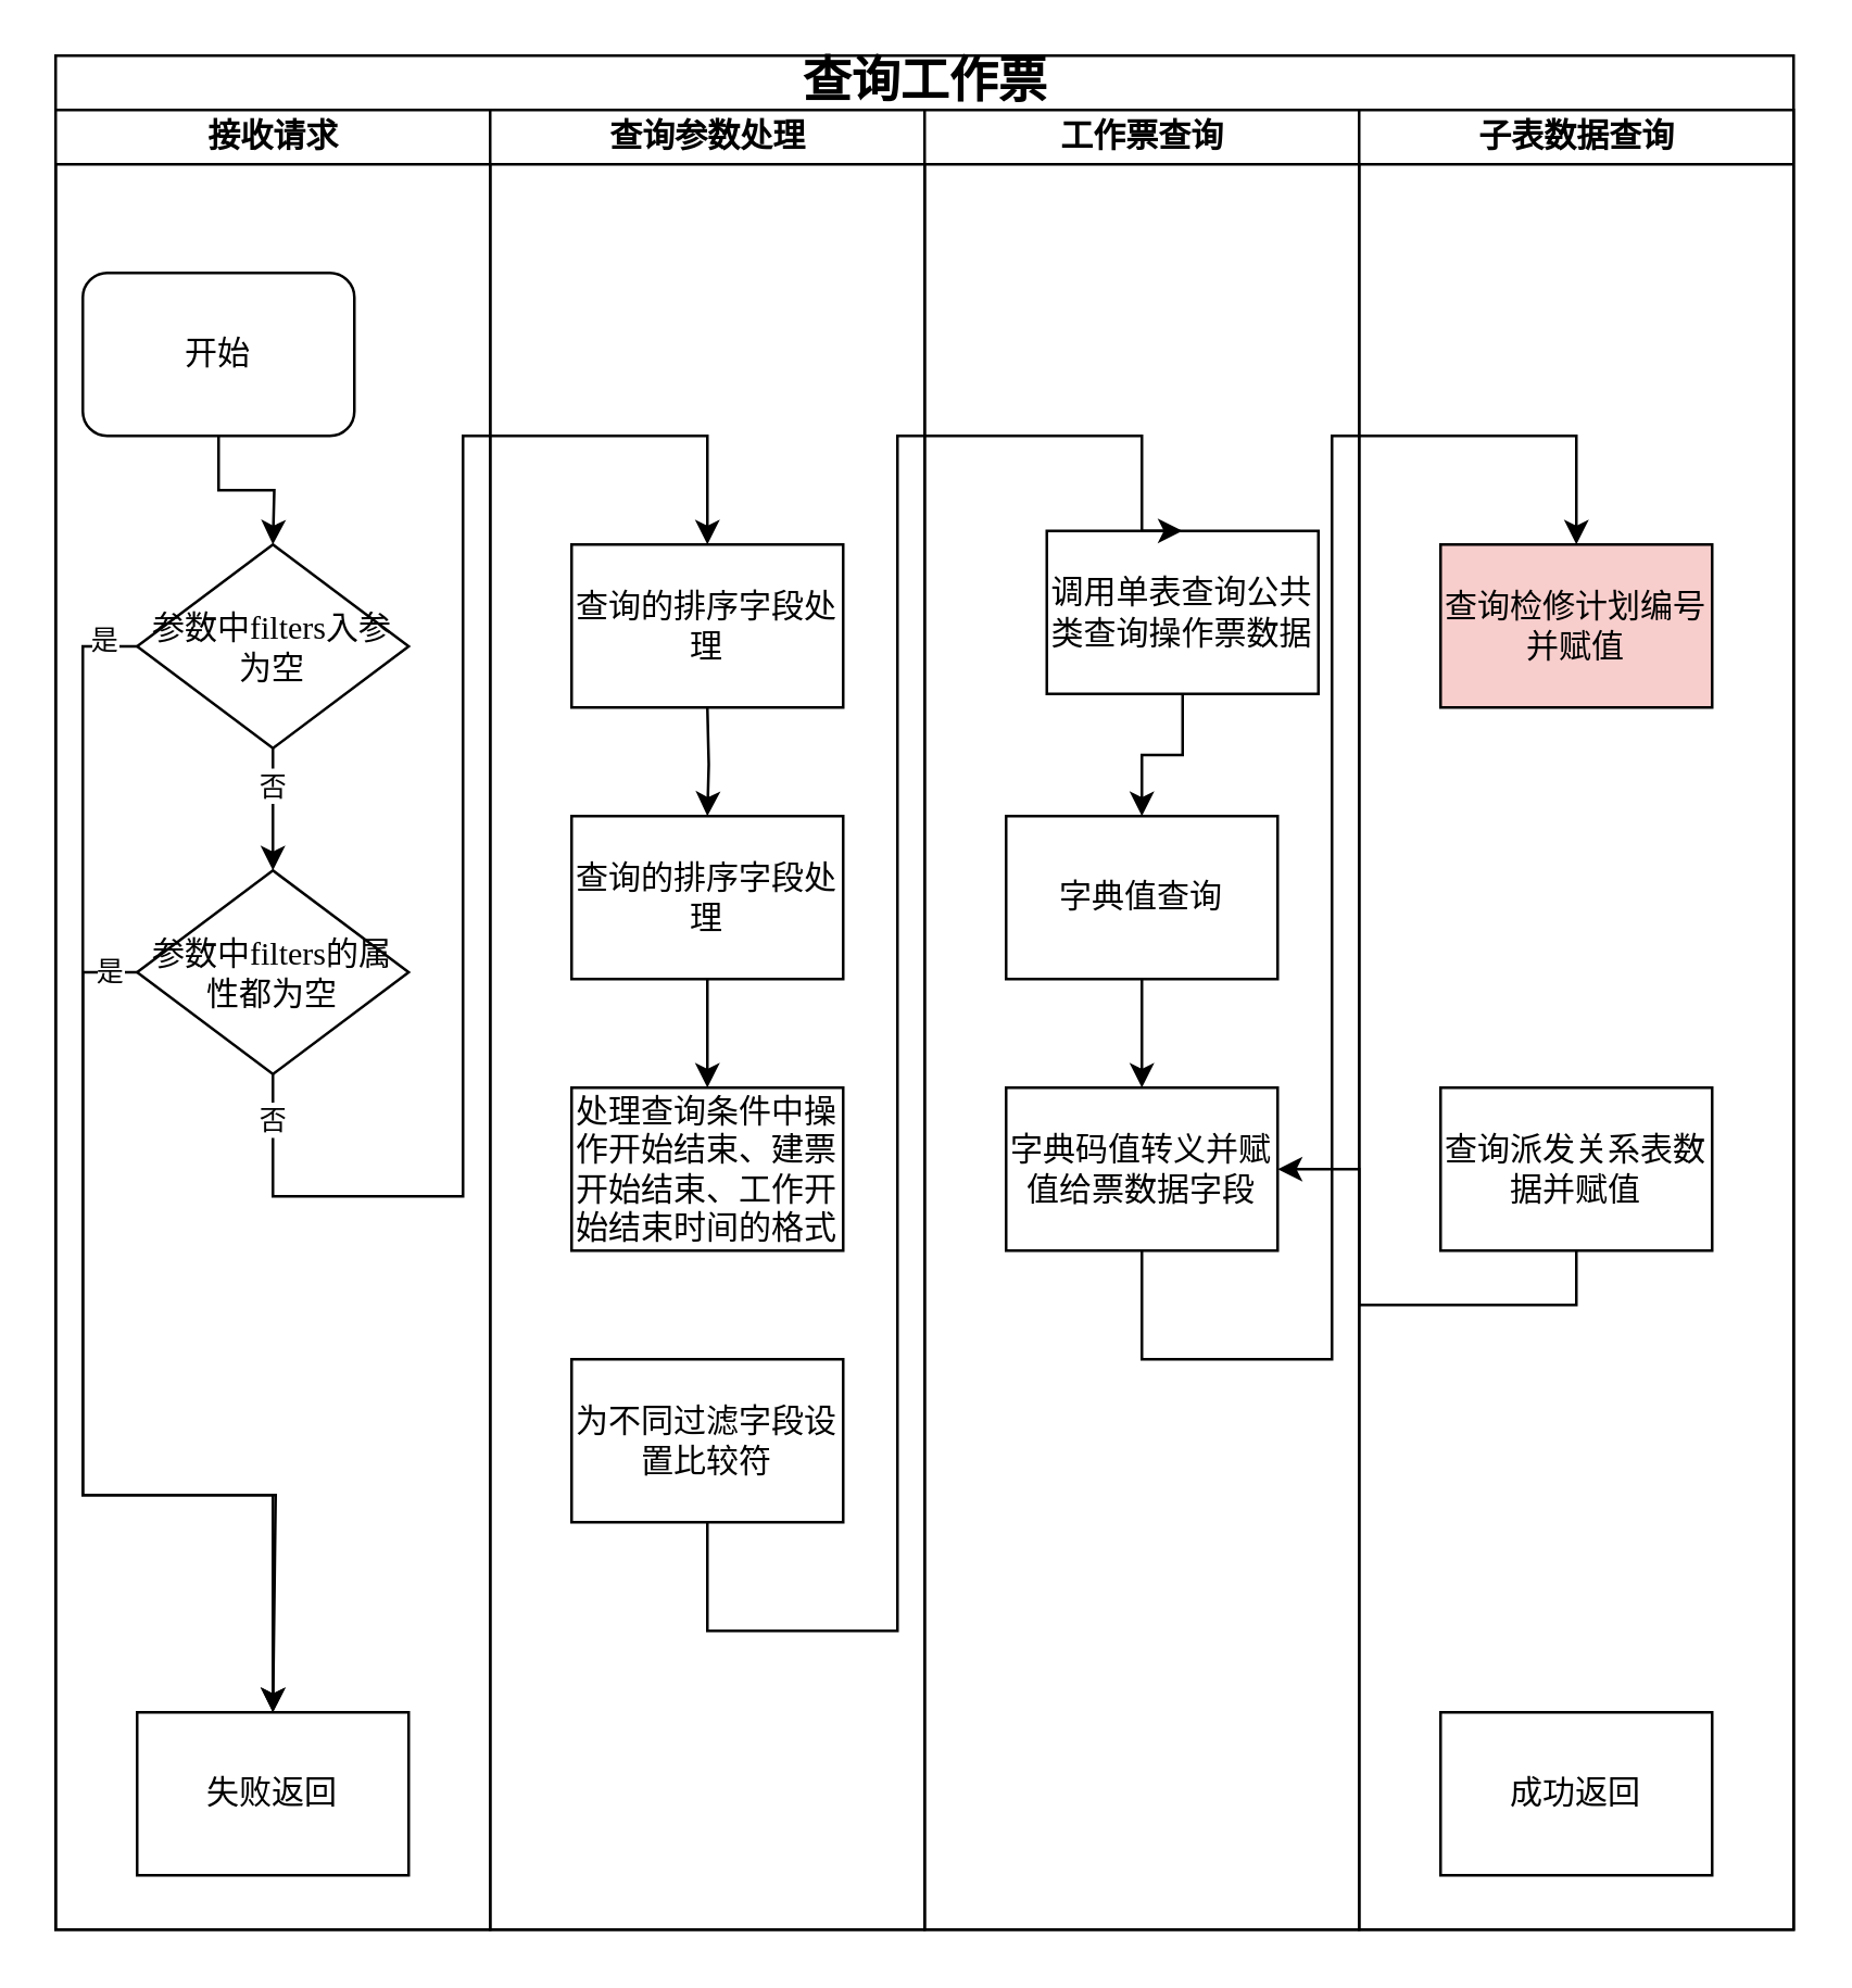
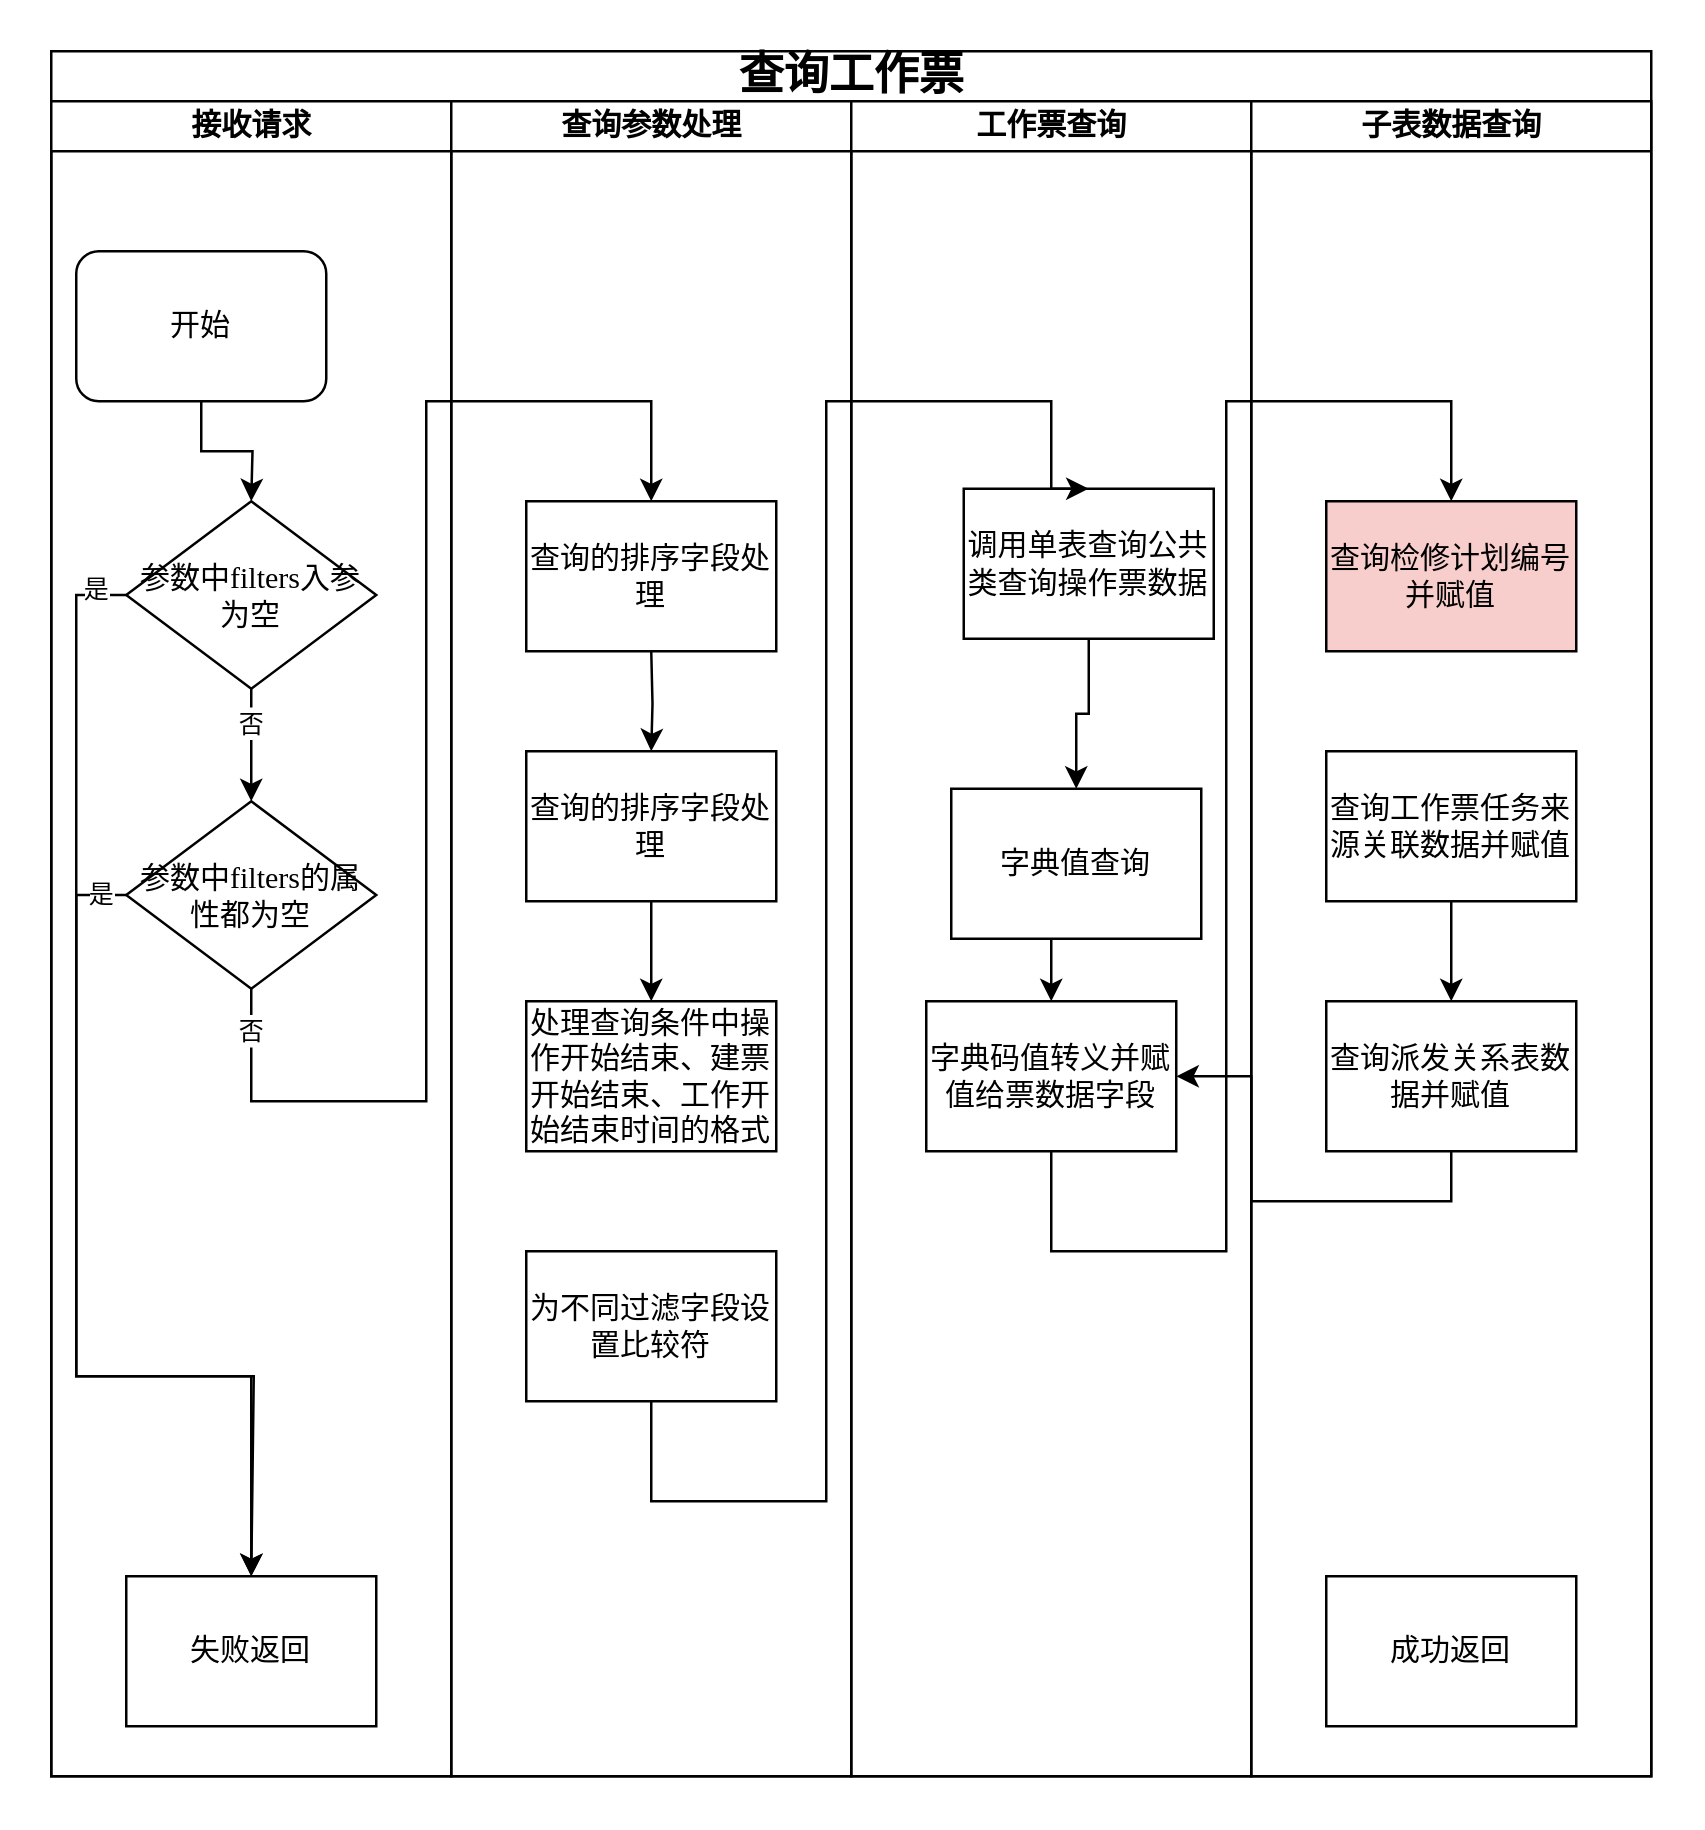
- <mxCell id="29" value="&lt;span style=&quot;font-size: 12px;&quot;&gt;字典值查询&lt;/span&gt;" style="whiteSpace=wrap;html=1;fontSize=8;fontFamily=Verdana;rounded=0;shadow=0;labelBackgroundColor=none;strokeWidth=1;" parent="25" vertex="1"><mxGeometry x="30" y="260" width="100" height="60" as="geometry" /></mxCell>
+ <mxCell id="29" value="&lt;span style=&quot;font-size: 12px;&quot;&gt;字典值查询&lt;/span&gt;" style="whiteSpace=wrap;html=1;fontSize=8;fontFamily=Verdana;rounded=0;shadow=0;labelBackgroundColor=none;strokeWidth=1;" parent="25" vertex="1"><mxGeometry x="40" y="275" width="100" height="60" as="geometry" /></mxCell>
+ <mxCell id="34" value="&lt;span style=&quot;font-size: 12px;&quot;&gt;查询工作票任务来源关联数据并赋值&lt;/span&gt;" style="whiteSpace=wrap;html=1;fontSize=8;fontFamily=Verdana;rounded=0;shadow=0;labelBackgroundColor=none;strokeWidth=1;" parent="31" vertex="1"><mxGeometry x="30" y="260" width="100" height="60" as="geometry" /></mxCell>
+ <mxCell id="33" style="edgeStyle=orthogonalEdgeStyle;rounded=0;orthogonalLoop=1;jettySize=auto;html=1;exitX=0.5;exitY=1;exitDx=0;exitDy=0;entryX=0.5;entryY=0;entryDx=0;entryDy=0;" parent="31" source="34" target="36" edge="1"><mxGeometry relative="1" as="geometry"><mxPoint x="80" y="350" as="targetPoint" /></mxGeometry></mxCell>
